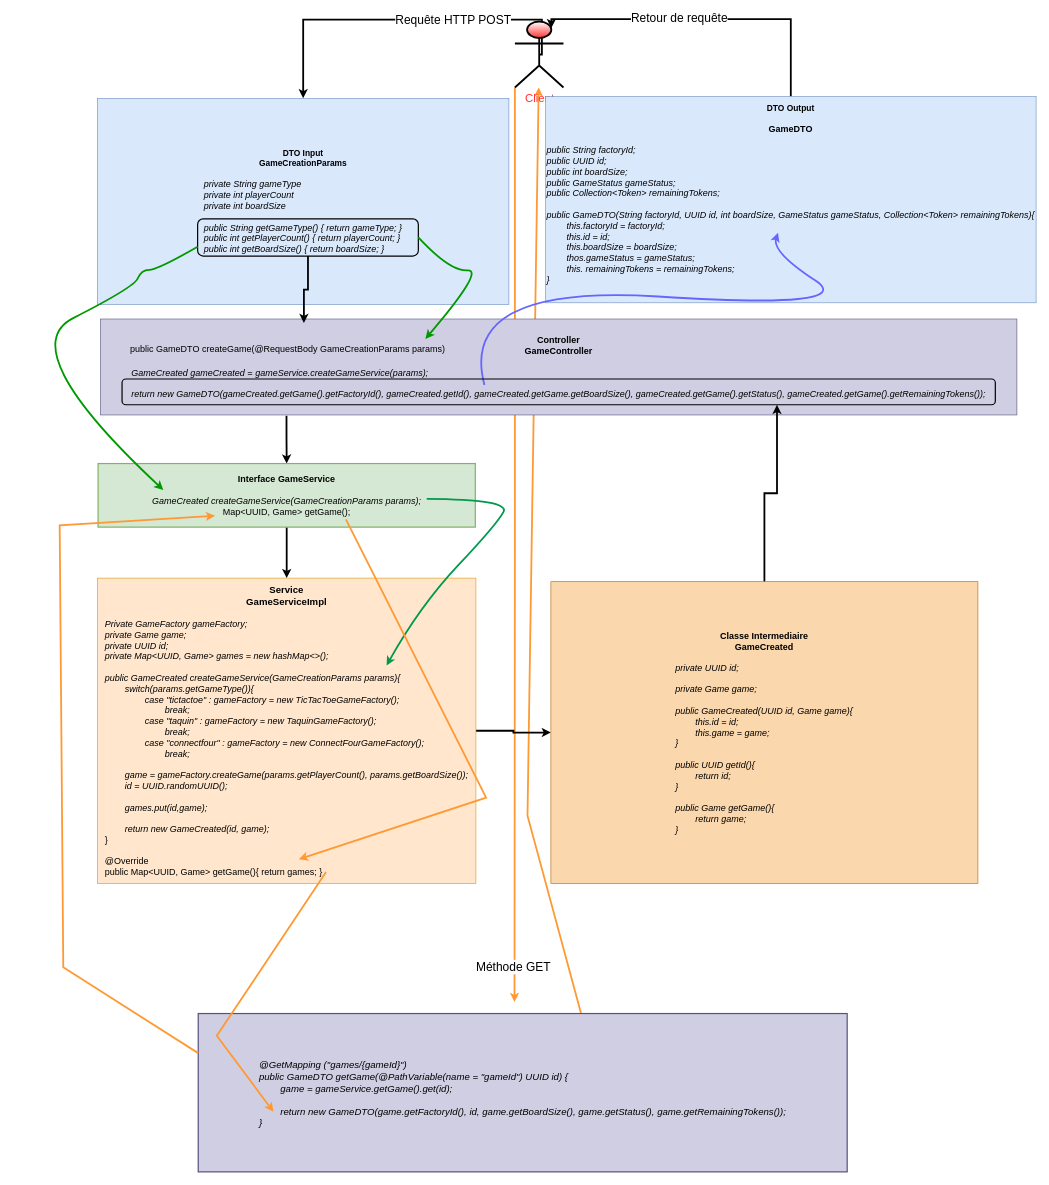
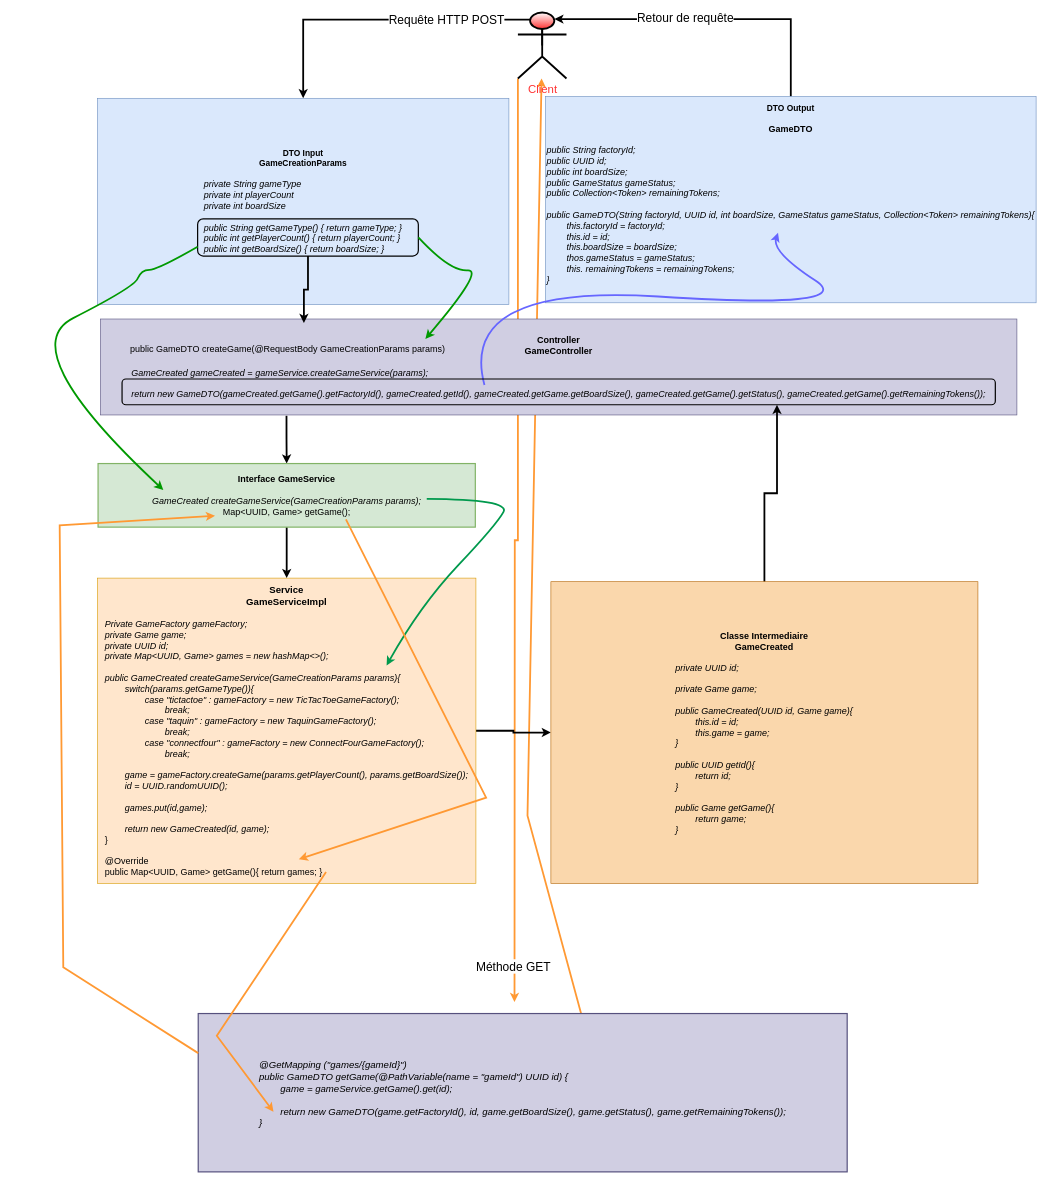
- <mxCell id="7" value="&lt;font color=&quot;#ff3333&quot; style=&quot;font-size: 19px;&quot;&gt;Client&lt;/font&gt;" style="shape=umlActor;verticalLabelPosition=bottom;verticalAlign=top;html=1;outlineConnect=0;fontSize=14;fontStyle=0;gradientColor=#FF3333;strokeWidth=3;" vertex="1" parent="1"><mxGeometry x="858" y="35" width="81" height="110" as="geometry" /></mxCell>
+ <mxCell id="7" value="&lt;font color=&quot;#ff3333&quot; style=&quot;font-size: 19px;&quot;&gt;Client&lt;/font&gt;" style="shape=umlActor;verticalLabelPosition=bottom;verticalAlign=top;html=1;outlineConnect=0;fontSize=14;fontStyle=0;gradientColor=#FF3333;strokeWidth=3;" vertex="1" parent="1"><mxGeometry x="863" y="20" width="81" height="110" as="geometry" /></mxCell>
